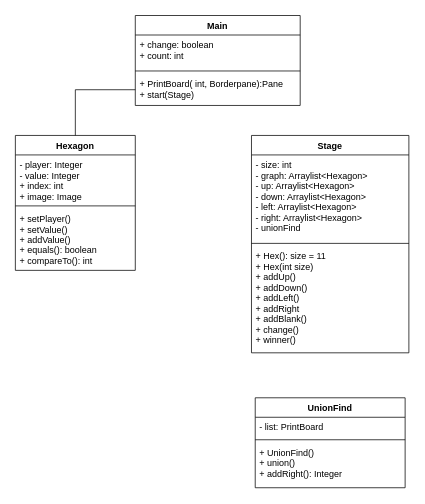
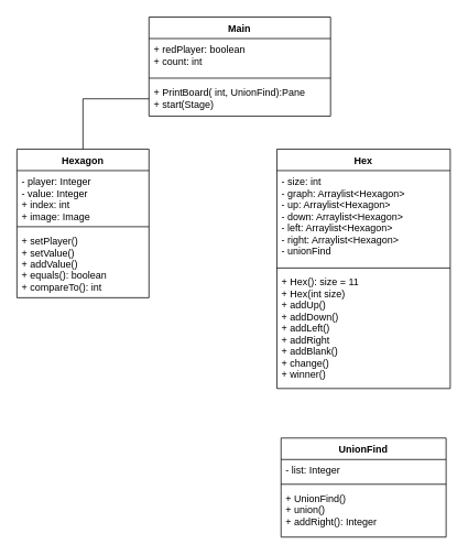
- <mxCell id="11" value="+ change: boolean&#10;+ count: int" style="text;strokeColor=none;fillColor=none;align=left;verticalAlign=top;spacingLeft=4;spacingRight=4;overflow=hidden;rotatable=0;points=[[0,0.5],[1,0.5]];portConstraint=eastwest;" vertex="1" parent="10"><mxGeometry y="26" width="220" height="44" as="geometry" /></mxCell>
+ <mxCell id="11" value="+ redPlayer: boolean&#10;+ count: int" style="text;strokeColor=none;fillColor=none;align=left;verticalAlign=top;spacingLeft=4;spacingRight=4;overflow=hidden;rotatable=0;points=[[0,0.5],[1,0.5]];portConstraint=eastwest;" vertex="1" parent="10"><mxGeometry y="26" width="220" height="44" as="geometry" /></mxCell>
- <mxCell id="13" value="+ PrintBoard( int, Borderpane):Pane&#10;+ start(Stage)" style="text;strokeColor=none;fillColor=none;align=left;verticalAlign=top;spacingLeft=4;spacingRight=4;overflow=hidden;rotatable=0;points=[[0,0.5],[1,0.5]];portConstraint=eastwest;" vertex="1" parent="10"><mxGeometry y="78" width="220" height="42" as="geometry" /></mxCell>
+ <mxCell id="13" value="+ PrintBoard( int, UnionFind):Pane&#10;+ start(Stage)" style="text;strokeColor=none;fillColor=none;align=left;verticalAlign=top;spacingLeft=4;spacingRight=4;overflow=hidden;rotatable=0;points=[[0,0.5],[1,0.5]];portConstraint=eastwest;" vertex="1" parent="10"><mxGeometry y="78" width="220" height="42" as="geometry" /></mxCell>
- <mxCell id="6" value="Stage" style="swimlane;fontStyle=1;align=center;verticalAlign=top;childLayout=stackLayout;horizontal=1;startSize=26;horizontalStack=0;resizeParent=1;resizeParentMax=0;resizeLast=0;collapsible=1;marginBottom=0;" parent="1" vertex="1"><mxGeometry x="335" y="180" width="210" height="290" as="geometry" /></mxCell>
+ <mxCell id="6" value="Hex" style="swimlane;fontStyle=1;align=center;verticalAlign=top;childLayout=stackLayout;horizontal=1;startSize=26;horizontalStack=0;resizeParent=1;resizeParentMax=0;resizeLast=0;collapsible=1;marginBottom=0;" parent="1" vertex="1"><mxGeometry x="335" y="180" width="210" height="290" as="geometry" /></mxCell>
- <mxCell id="3" value="- list: PrintBoard" style="text;strokeColor=none;fillColor=none;align=left;verticalAlign=top;spacingLeft=4;spacingRight=4;overflow=hidden;rotatable=0;points=[[0,0.5],[1,0.5]];portConstraint=eastwest;" parent="2" vertex="1"><mxGeometry y="26" width="200" height="26" as="geometry" /></mxCell>
+ <mxCell id="3" value="- list: Integer" style="text;strokeColor=none;fillColor=none;align=left;verticalAlign=top;spacingLeft=4;spacingRight=4;overflow=hidden;rotatable=0;points=[[0,0.5],[1,0.5]];portConstraint=eastwest;" parent="2" vertex="1"><mxGeometry y="26" width="200" height="26" as="geometry" /></mxCell>
